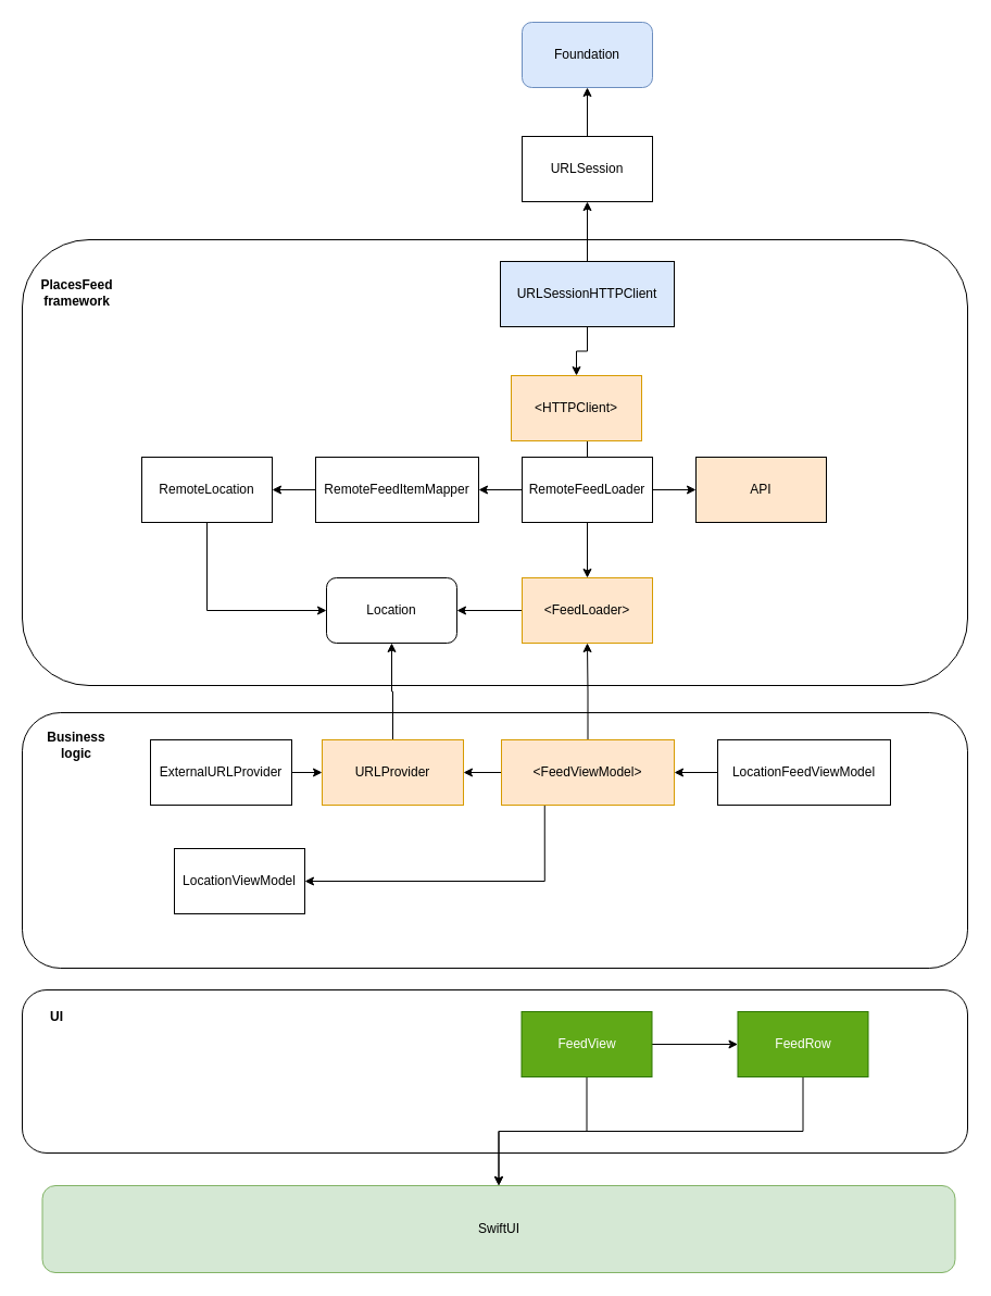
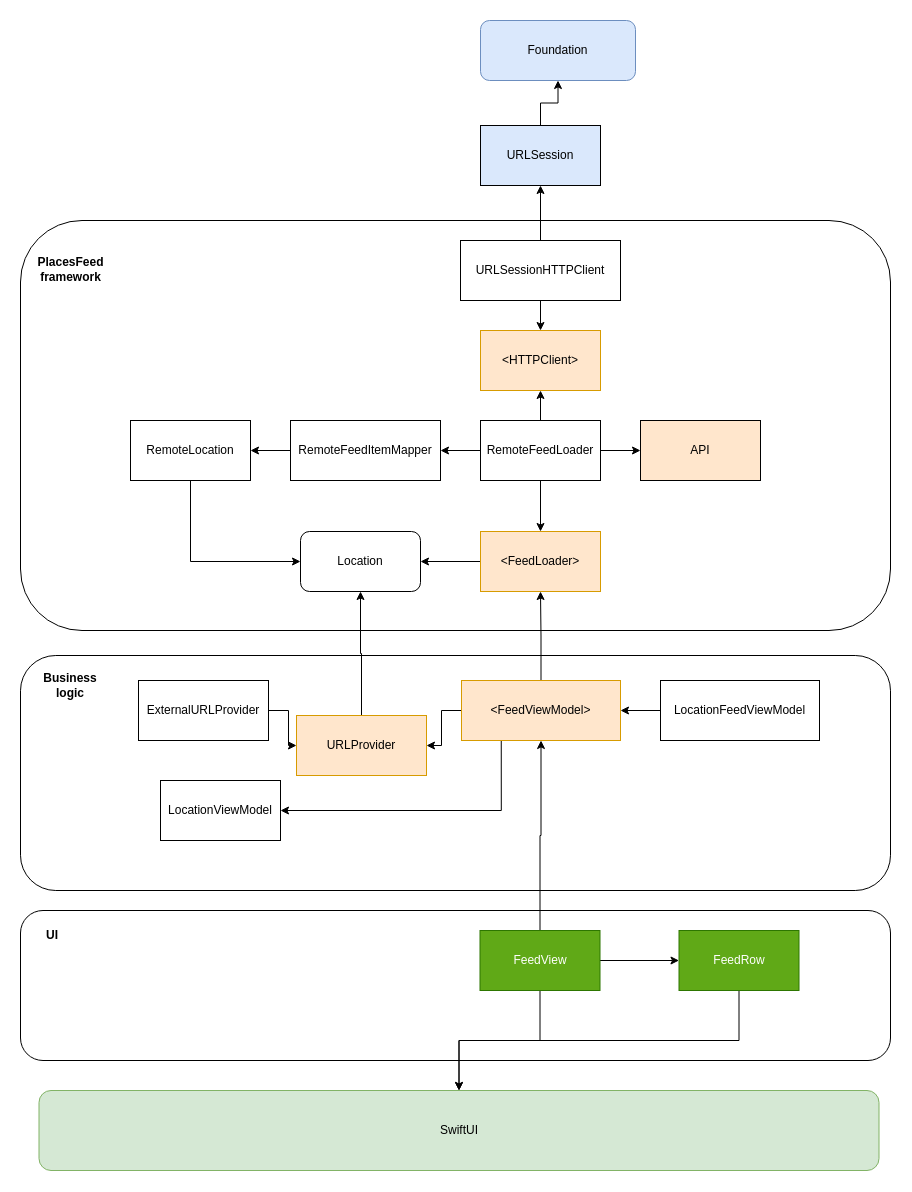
- <mxCell id="31" value="Foundation" style="rounded=1;whiteSpace=wrap;html=1;fillColor=#dae8fc;strokeColor=#6c8ebf;" vertex="1" parent="1"><mxGeometry x="480" y="20" width="120" height="60" as="geometry" /></mxCell>
+ <mxCell id="31" value="Foundation" style="rounded=1;whiteSpace=wrap;html=1;fillColor=#dae8fc;strokeColor=#6c8ebf;" vertex="1" parent="1"><mxGeometry x="480" y="20" width="155" height="60" as="geometry" /></mxCell>
- <mxCell id="20" value="URLSession" style="rounded=0;whiteSpace=wrap;html=1;" vertex="1" parent="1"><mxGeometry x="480" y="125" width="120" height="60" as="geometry" /></mxCell>
+ <mxCell id="20" value="URLSession" style="rounded=0;whiteSpace=wrap;html=1;fillColor=#dae8fc;" vertex="1" parent="1"><mxGeometry x="480" y="125" width="120" height="60" as="geometry" /></mxCell>
- <mxCell id="18" value="URLSessionHTTPClient" style="rounded=0;whiteSpace=wrap;html=1;fillColor=#dae8fc;" vertex="1" parent="1"><mxGeometry x="460" y="240" width="160" height="60" as="geometry" /></mxCell>
+ <mxCell id="18" value="URLSessionHTTPClient" style="rounded=0;whiteSpace=wrap;html=1;" vertex="1" parent="1"><mxGeometry x="460" y="240" width="160" height="60" as="geometry" /></mxCell>
- <mxCell id="15" value="&amp;lt;HTTPClient&amp;gt;" style="rounded=0;whiteSpace=wrap;html=1;fillColor=#ffe6cc;strokeColor=#d79b00;" vertex="1" parent="1"><mxGeometry x="470" y="345" width="120" height="60" as="geometry" /></mxCell>
+ <mxCell id="15" value="&amp;lt;HTTPClient&amp;gt;" style="rounded=0;whiteSpace=wrap;html=1;fillColor=#ffe6cc;strokeColor=#d79b00;" vertex="1" parent="1"><mxGeometry x="480" y="330" width="120" height="60" as="geometry" /></mxCell>
- <mxCell id="42" value="URLProvider" style="rounded=0;whiteSpace=wrap;html=1;fillColor=#ffe6cc;strokeColor=#d79b00;" vertex="1" parent="1"><mxGeometry x="296" y="680" width="130" height="60" as="geometry" /></mxCell>
+ <mxCell id="42" value="URLProvider" style="rounded=0;whiteSpace=wrap;html=1;fillColor=#ffe6cc;strokeColor=#d79b00;" vertex="1" parent="1"><mxGeometry x="296" y="715" width="130" height="60" as="geometry" /></mxCell>
+ <mxCell id="28" style="edgeStyle=orthogonalEdgeStyle;rounded=0;orthogonalLoop=1;jettySize=auto;html=1;entryX=0.5;entryY=1;entryDx=0;entryDy=0;" edge="1" parent="1" source="29" target="35"><mxGeometry relative="1" as="geometry" /></mxCell>
